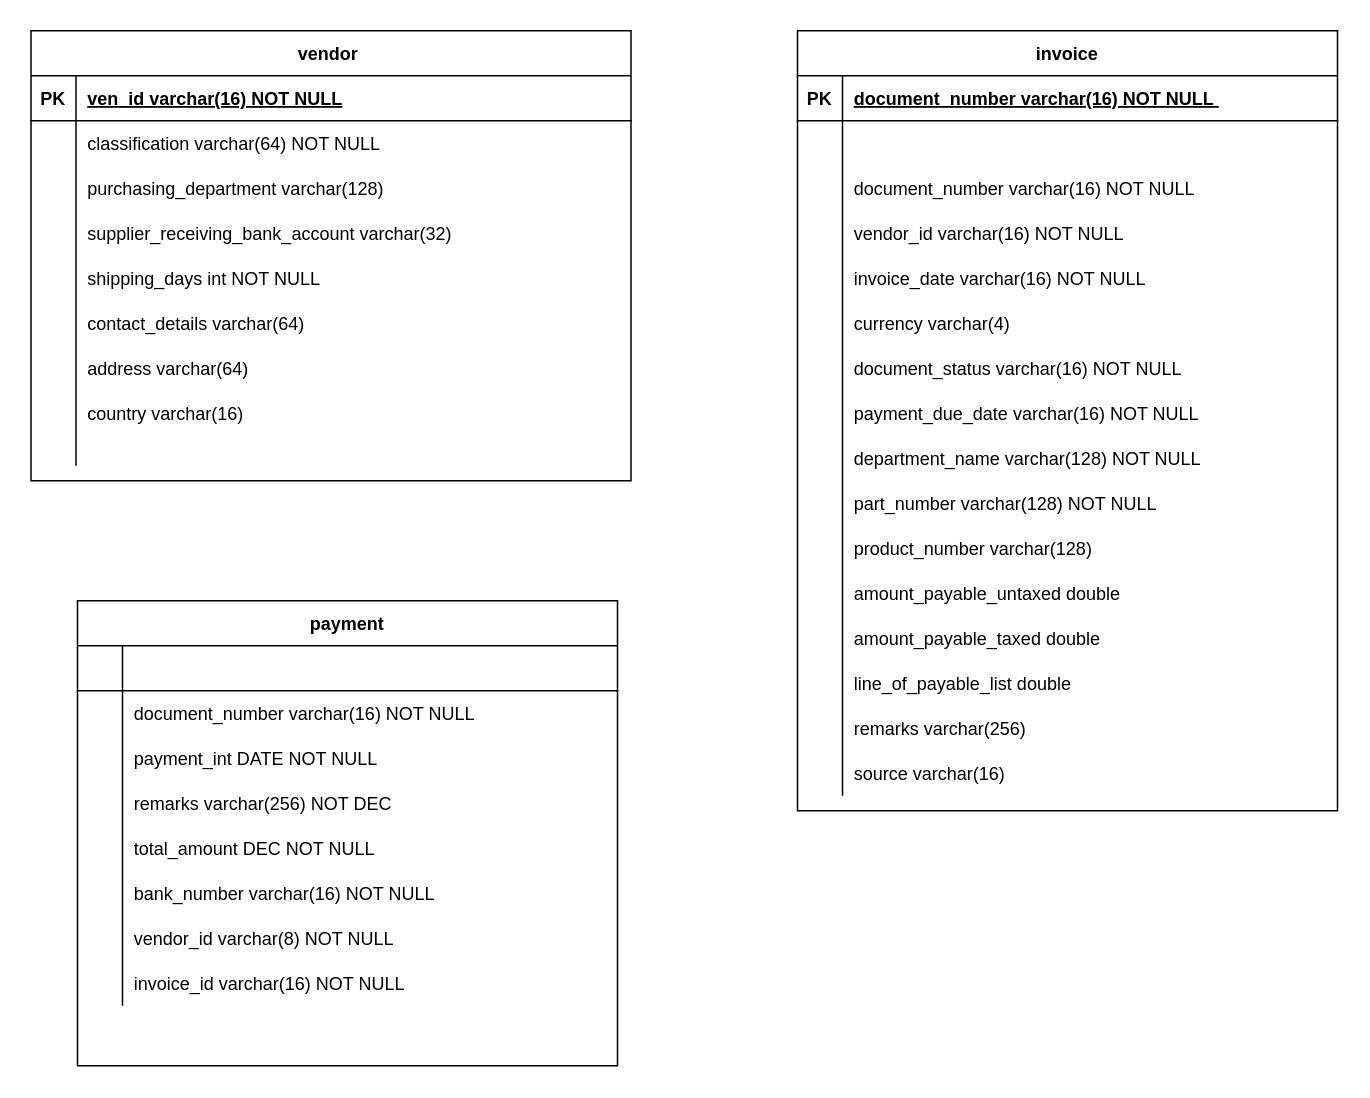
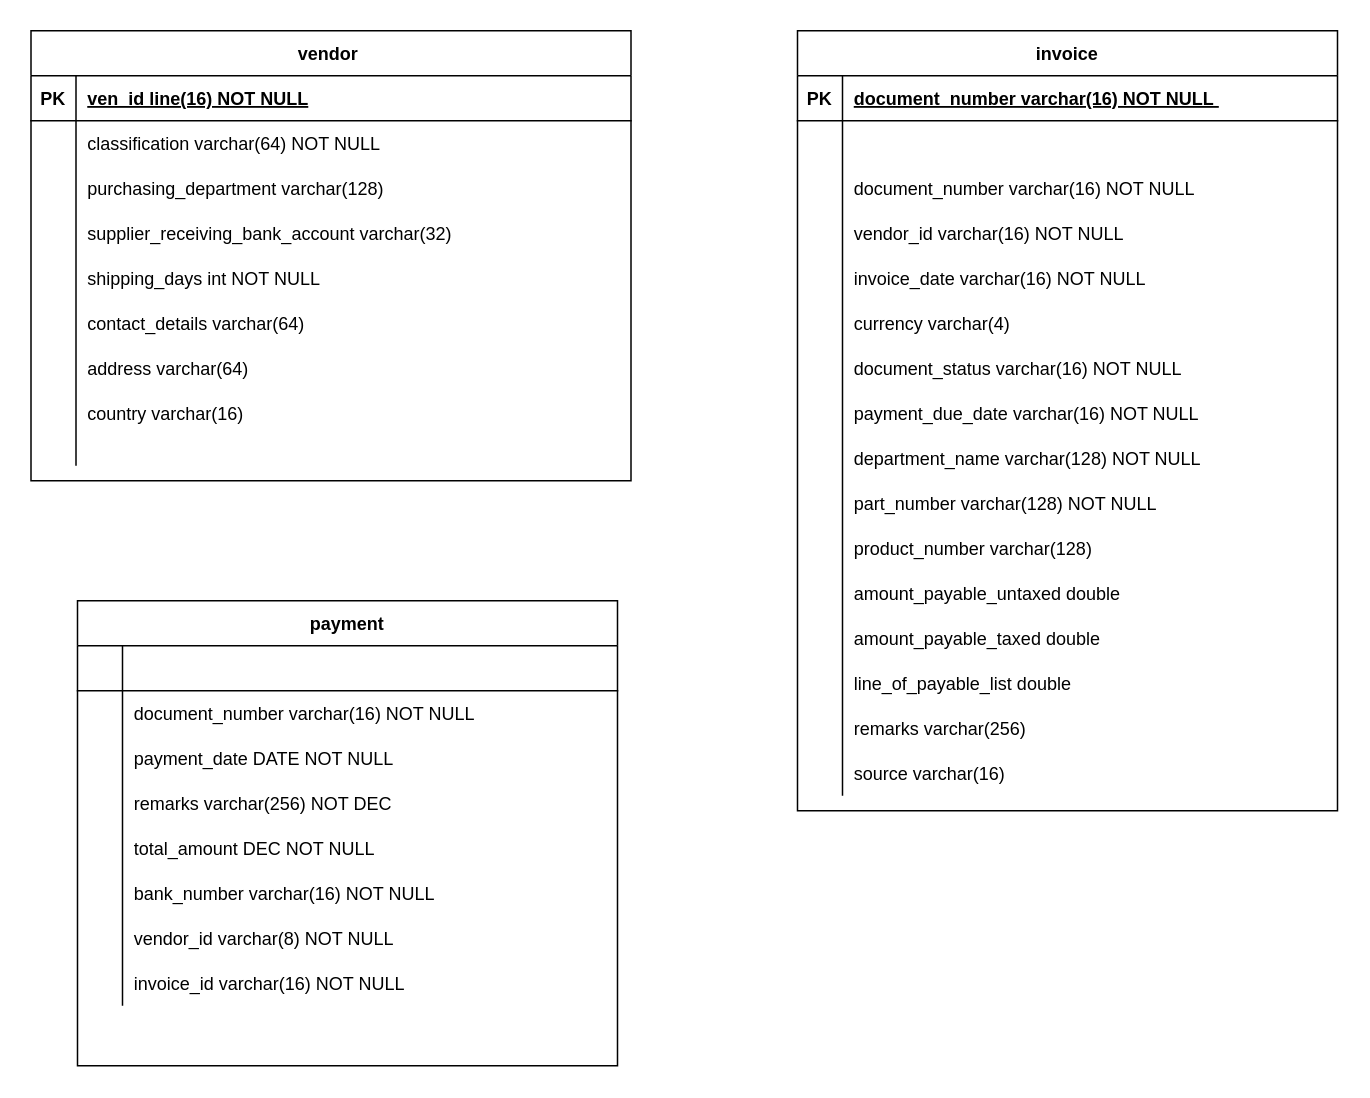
- <mxCell id="80" value="ven_id varchar(16) NOT NULL " style="shape=partialRectangle;overflow=hidden;connectable=0;fillColor=none;top=0;left=0;bottom=0;right=0;align=left;spacingLeft=6;fontStyle=5;" parent="78" vertex="1"><mxGeometry x="30" width="370" height="30" as="geometry"><mxRectangle width="370" height="30" as="alternateBounds" /></mxGeometry></mxCell>
+ <mxCell id="80" value="ven_id line(16) NOT NULL " style="shape=partialRectangle;overflow=hidden;connectable=0;fillColor=none;top=0;left=0;bottom=0;right=0;align=left;spacingLeft=6;fontStyle=5;" parent="78" vertex="1"><mxGeometry x="30" width="370" height="30" as="geometry"><mxRectangle width="370" height="30" as="alternateBounds" /></mxGeometry></mxCell>
- <mxCell id="59" value="payment_int DATE NOT NULL " style="shape=partialRectangle;overflow=hidden;connectable=0;fillColor=none;top=0;left=0;bottom=0;right=0;align=left;spacingLeft=6;" parent="57" vertex="1"><mxGeometry x="30" width="330" height="30" as="geometry"><mxRectangle width="330" height="30" as="alternateBounds" /></mxGeometry></mxCell>
+ <mxCell id="59" value="payment_date DATE NOT NULL " style="shape=partialRectangle;overflow=hidden;connectable=0;fillColor=none;top=0;left=0;bottom=0;right=0;align=left;spacingLeft=6;" parent="57" vertex="1"><mxGeometry x="30" width="330" height="30" as="geometry"><mxRectangle width="330" height="30" as="alternateBounds" /></mxGeometry></mxCell>
